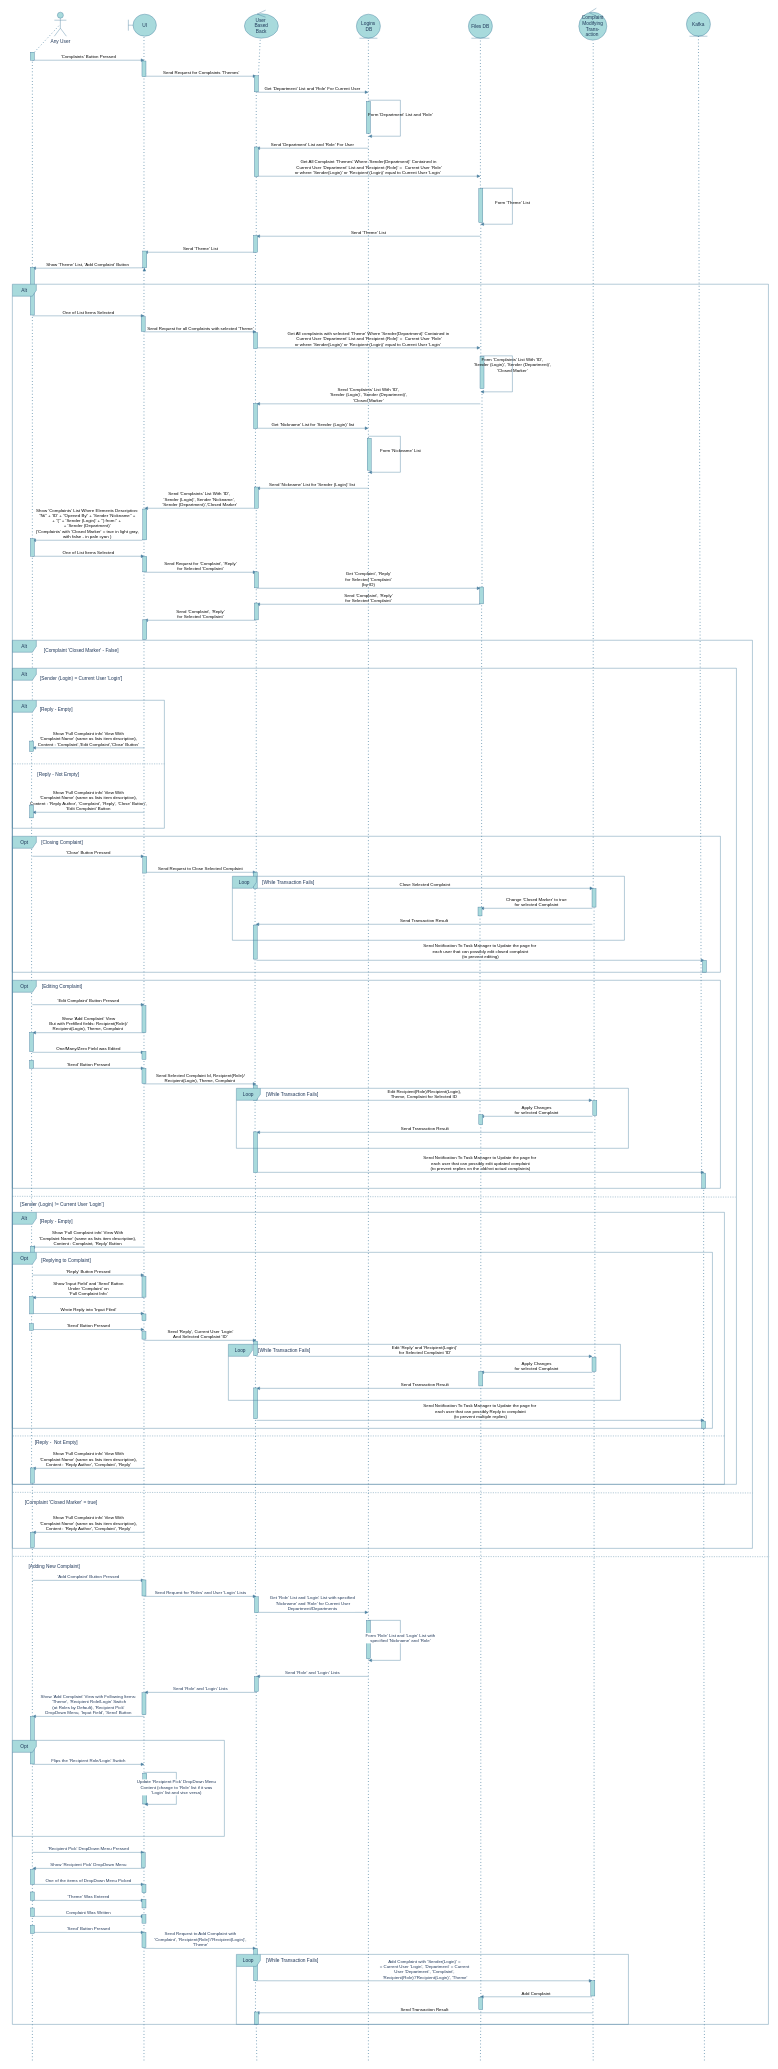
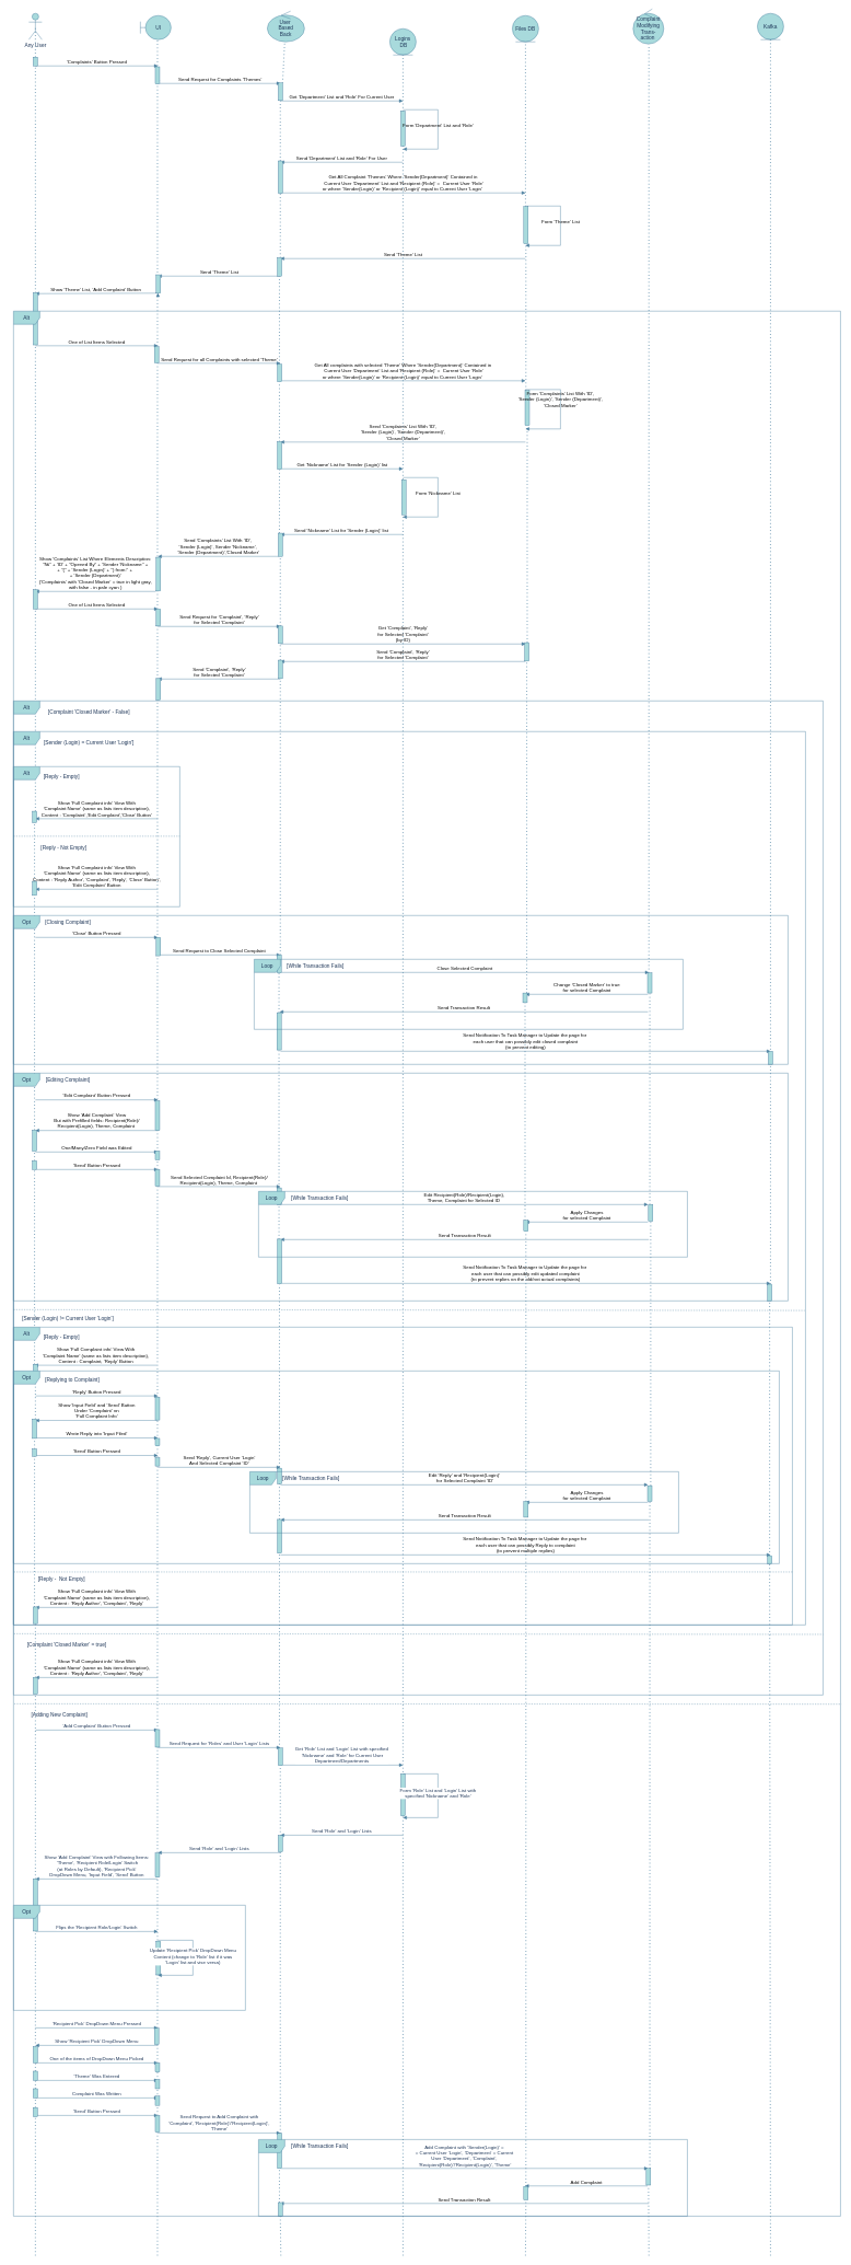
- <mxCell id="2" value="Any User" style="shape=umlActor;verticalLabelPosition=bottom;verticalAlign=top;html=1;strokeColor=#457B9D;fontColor=#1D3557;fillColor=#A8DADC;labelBackgroundColor=none;" vertex="1" parent="1"><mxGeometry x="135" y="30" width="30" height="60" as="geometry" /></mxCell>
+ <mxCell id="2" value="Any User" style="shape=umlActor;verticalLabelPosition=bottom;verticalAlign=top;html=1;strokeColor=#457B9D;fontColor=#1D3557;fillColor=#A8DADC;labelBackgroundColor=none;" vertex="1" parent="1"><mxGeometry x="65" y="30" width="30" height="60" as="geometry" /></mxCell>
- <mxCell id="43" value="Kafka" style="ellipse;shape=umlEntity;whiteSpace=wrap;html=1;strokeColor=#457B9D;fontColor=#1D3557;fillColor=#A8DADC;labelBackgroundColor=none;" vertex="1" parent="1"><mxGeometry x="1715" y="30" width="60" height="60" as="geometry" /></mxCell>
+ <mxCell id="43" value="Kafka" style="ellipse;shape=umlEntity;whiteSpace=wrap;html=1;strokeColor=#457B9D;fontColor=#1D3557;fillColor=#A8DADC;labelBackgroundColor=none;" vertex="1" parent="1"><mxGeometry x="1730" y="30" width="60" height="60" as="geometry" /></mxCell>
- <mxCell id="5" value="Logins&lt;br&gt;&amp;nbsp;DB" style="ellipse;shape=umlEntity;whiteSpace=wrap;html=1;strokeColor=#457B9D;fontColor=#1D3557;fillColor=#A8DADC;labelBackgroundColor=none;" vertex="1" parent="1"><mxGeometry x="890" y="35" width="60" height="60" as="geometry" /></mxCell>
+ <mxCell id="5" value="Logins&lt;br&gt;&amp;nbsp;DB" style="ellipse;shape=umlEntity;whiteSpace=wrap;html=1;strokeColor=#457B9D;fontColor=#1D3557;fillColor=#A8DADC;labelBackgroundColor=none;" vertex="1" parent="1"><mxGeometry x="890" y="65" width="60" height="60" as="geometry" /></mxCell>
